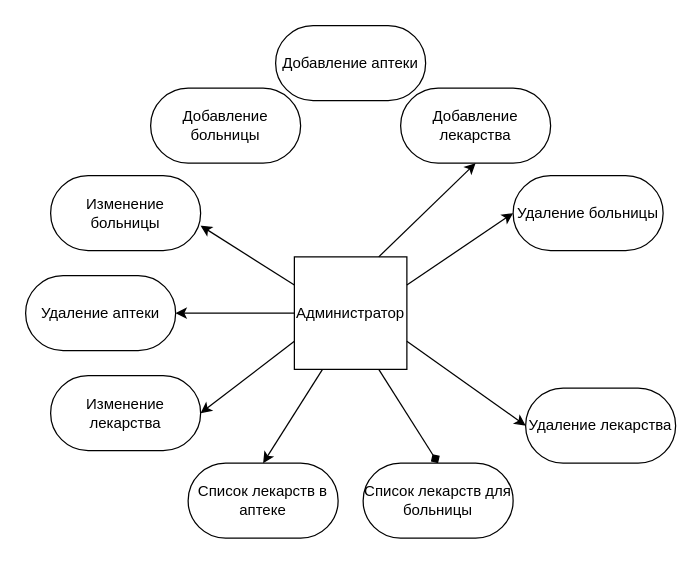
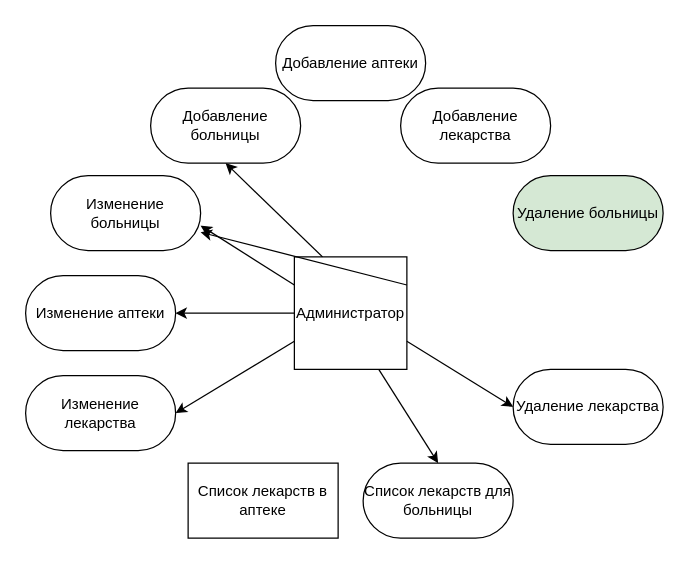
+ <mxCell id="15" value="" style="endArrow=classic;html=1;exitX=0.25;exitY=0;exitDx=0;exitDy=0;entryX=0.5;entryY=1;entryDx=0;entryDy=0;" edge="1" parent="1" source="12" target="2"><mxGeometry width="50" height="50" relative="1" as="geometry"><mxPoint x="300" y="230" as="sourcePoint" /><mxPoint x="350" y="180" as="targetPoint" /></mxGeometry></mxCell>
- <mxCell id="14" value="" style="endArrow=classic;html=1;entryX=0.5;entryY=1;entryDx=0;entryDy=0;exitX=0.75;exitY=0;exitDx=0;exitDy=0;" edge="1" parent="1" source="12" target="4"><mxGeometry width="50" height="50" relative="1" as="geometry"><mxPoint x="300" y="230" as="sourcePoint" /><mxPoint x="350" y="180" as="targetPoint" /></mxGeometry></mxCell>
- <mxCell id="8" value="Удаление больницы" style="rounded=1;whiteSpace=wrap;html=1;arcSize=50;" vertex="1" parent="1"><mxGeometry x="410" y="140" width="120" height="60" as="geometry" /></mxCell>
+ <mxCell id="8" value="Удаление больницы" style="rounded=1;whiteSpace=wrap;html=1;arcSize=50;fillColor=#d5e8d4;" vertex="1" parent="1"><mxGeometry x="410" y="140" width="120" height="60" as="geometry" /></mxCell>
- <mxCell id="16" value="" style="endArrow=classic;html=1;exitX=1;exitY=0.25;exitDx=0;exitDy=0;entryX=0;entryY=0.5;entryDx=0;entryDy=0;" edge="1" parent="1" source="12" target="8"><mxGeometry width="50" height="50" relative="1" as="geometry"><mxPoint x="300" y="230" as="sourcePoint" /><mxPoint x="350" y="180" as="targetPoint" /></mxGeometry></mxCell>
+ <mxCell id="16" value="" style="endArrow=classic;html=1;exitX=1;exitY=0.25;exitDx=0;exitDy=0;" edge="1" parent="1" source="12" target="5"><mxGeometry width="50" height="50" relative="1" as="geometry"><mxPoint x="300" y="230" as="sourcePoint" /><mxPoint x="350" y="180" as="targetPoint" /></mxGeometry></mxCell>
- <mxCell id="6" value="Удаление аптеки" style="rounded=1;whiteSpace=wrap;html=1;arcSize=50;" vertex="1" parent="1"><mxGeometry x="20" y="220" width="120" height="60" as="geometry" /></mxCell>
+ <mxCell id="6" value="Изменение аптеки" style="rounded=1;whiteSpace=wrap;html=1;arcSize=50;" vertex="1" parent="1"><mxGeometry x="20" y="220" width="120" height="60" as="geometry" /></mxCell>
- <mxCell id="18" value="" style="endArrow=classic;html=1;exitX=0.25;exitY=1;exitDx=0;exitDy=0;entryX=0.5;entryY=0;entryDx=0;entryDy=0;" edge="1" parent="1" source="12" target="11"><mxGeometry width="50" height="50" relative="1" as="geometry"><mxPoint x="300" y="230" as="sourcePoint" /><mxPoint x="350" y="180" as="targetPoint" /></mxGeometry></mxCell>
- <mxCell id="7" value="Изменение лекарства" style="rounded=1;whiteSpace=wrap;html=1;arcSize=50;" vertex="1" parent="1"><mxGeometry x="40" y="300" width="120" height="60" as="geometry" /></mxCell>
+ <mxCell id="7" value="Изменение лекарства" style="rounded=1;whiteSpace=wrap;html=1;arcSize=50;" vertex="1" parent="1"><mxGeometry x="20" y="300" width="120" height="60" as="geometry" /></mxCell>
- <mxCell id="9" value="Удаление лекарства" style="rounded=1;whiteSpace=wrap;html=1;arcSize=50;" vertex="1" parent="1"><mxGeometry x="420" y="310" width="120" height="60" as="geometry" /></mxCell>
+ <mxCell id="9" value="Удаление лекарства" style="rounded=1;whiteSpace=wrap;html=1;arcSize=50;" vertex="1" parent="1"><mxGeometry x="410" y="295" width="120" height="60" as="geometry" /></mxCell>
- <mxCell id="19" value="" style="endArrow=diamond;html=1;exitX=0.75;exitY=1;exitDx=0;exitDy=0;entryX=0.5;entryY=0;entryDx=0;entryDy=0;" edge="1" parent="1" source="12" target="10"><mxGeometry width="50" height="50" relative="1" as="geometry"><mxPoint x="300" y="230" as="sourcePoint" /><mxPoint x="350" y="180" as="targetPoint" /></mxGeometry></mxCell>
+ <mxCell id="19" value="" style="endArrow=classic;html=1;exitX=0.75;exitY=1;exitDx=0;exitDy=0;entryX=0.5;entryY=0;entryDx=0;entryDy=0;" edge="1" parent="1" source="12" target="10"><mxGeometry width="50" height="50" relative="1" as="geometry"><mxPoint x="300" y="230" as="sourcePoint" /><mxPoint x="350" y="180" as="targetPoint" /></mxGeometry></mxCell>
- <mxCell id="11" value="Список лекарств в аптеке" style="rounded=1;whiteSpace=wrap;html=1;arcSize=50;" vertex="1" parent="1"><mxGeometry x="150" y="370" width="120" height="60" as="geometry" /></mxCell>
+ <mxCell id="11" value="Список лекарств в аптеке" style="whiteSpace=wrap;html=1;arcSize=50;rounded=0;" vertex="1" parent="1"><mxGeometry x="150" y="370" width="120" height="60" as="geometry" /></mxCell>
